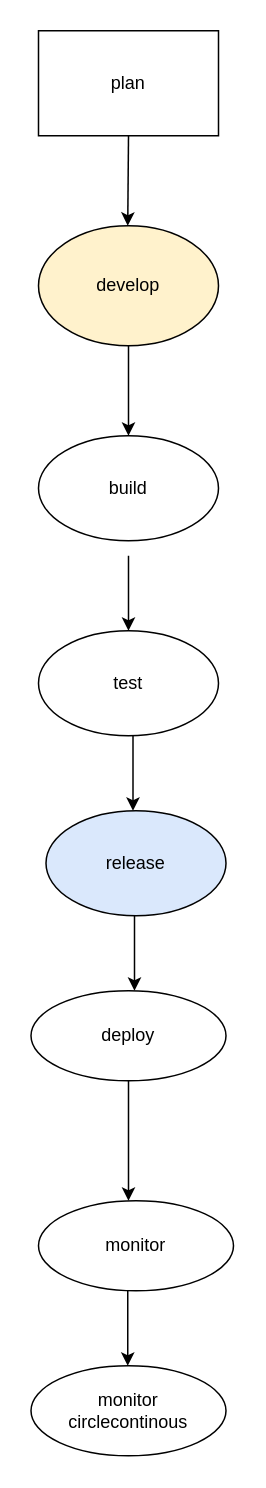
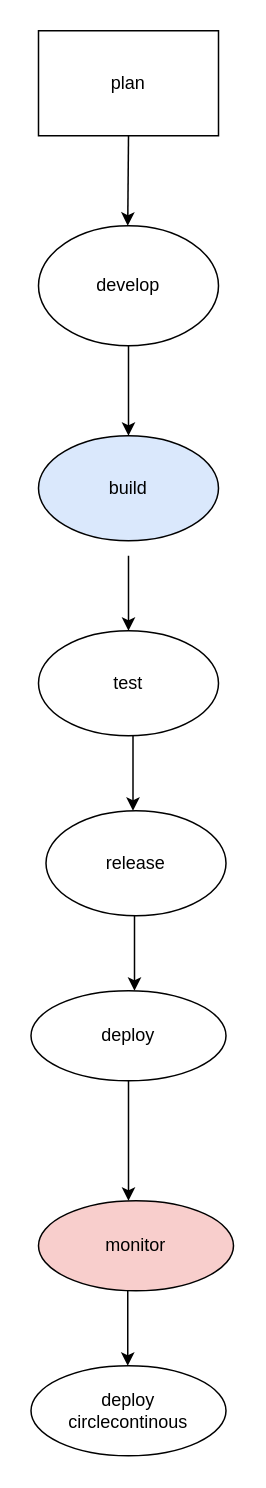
- <mxCell id="4" value="develop" style="ellipse;whiteSpace=wrap;html=1;fillColor=#fff2cc;" vertex="1" parent="1"><mxGeometry x="25" y="150" width="120" height="80" as="geometry" /></mxCell>
+ <mxCell id="4" value="develop" style="ellipse;whiteSpace=wrap;html=1;" vertex="1" parent="1"><mxGeometry x="25" y="150" width="120" height="80" as="geometry" /></mxCell>
- <mxCell id="6" value="build" style="ellipse;whiteSpace=wrap;html=1;" vertex="1" parent="1"><mxGeometry x="25" y="290" width="120" height="70" as="geometry" /></mxCell>
+ <mxCell id="6" value="build" style="ellipse;whiteSpace=wrap;html=1;fillColor=#dae8fc;" vertex="1" parent="1"><mxGeometry x="25" y="290" width="120" height="70" as="geometry" /></mxCell>
- <mxCell id="10" value="release" style="ellipse;whiteSpace=wrap;html=1;fillColor=#dae8fc;" vertex="1" parent="1"><mxGeometry x="30" y="540" width="120" height="70" as="geometry" /></mxCell>
+ <mxCell id="10" value="release" style="ellipse;whiteSpace=wrap;html=1;" vertex="1" parent="1"><mxGeometry x="30" y="540" width="120" height="70" as="geometry" /></mxCell>
- <mxCell id="13" value="monitor" style="ellipse;whiteSpace=wrap;html=1;" vertex="1" parent="1"><mxGeometry x="25" y="800" width="130" height="60" as="geometry" /></mxCell>
+ <mxCell id="13" value="monitor" style="ellipse;whiteSpace=wrap;html=1;fillColor=#f8cecc;" vertex="1" parent="1"><mxGeometry x="25" y="800" width="130" height="60" as="geometry" /></mxCell>
- <mxCell id="15" value="monitor&lt;div&gt;circlecontinous&lt;/div&gt;" style="ellipse;whiteSpace=wrap;html=1;" vertex="1" parent="1"><mxGeometry x="20" y="910" width="130" height="60" as="geometry" /></mxCell>
+ <mxCell id="15" value="deploy&lt;div&gt;circlecontinous&lt;/div&gt;" style="ellipse;whiteSpace=wrap;html=1;" vertex="1" parent="1"><mxGeometry x="20" y="910" width="130" height="60" as="geometry" /></mxCell>
